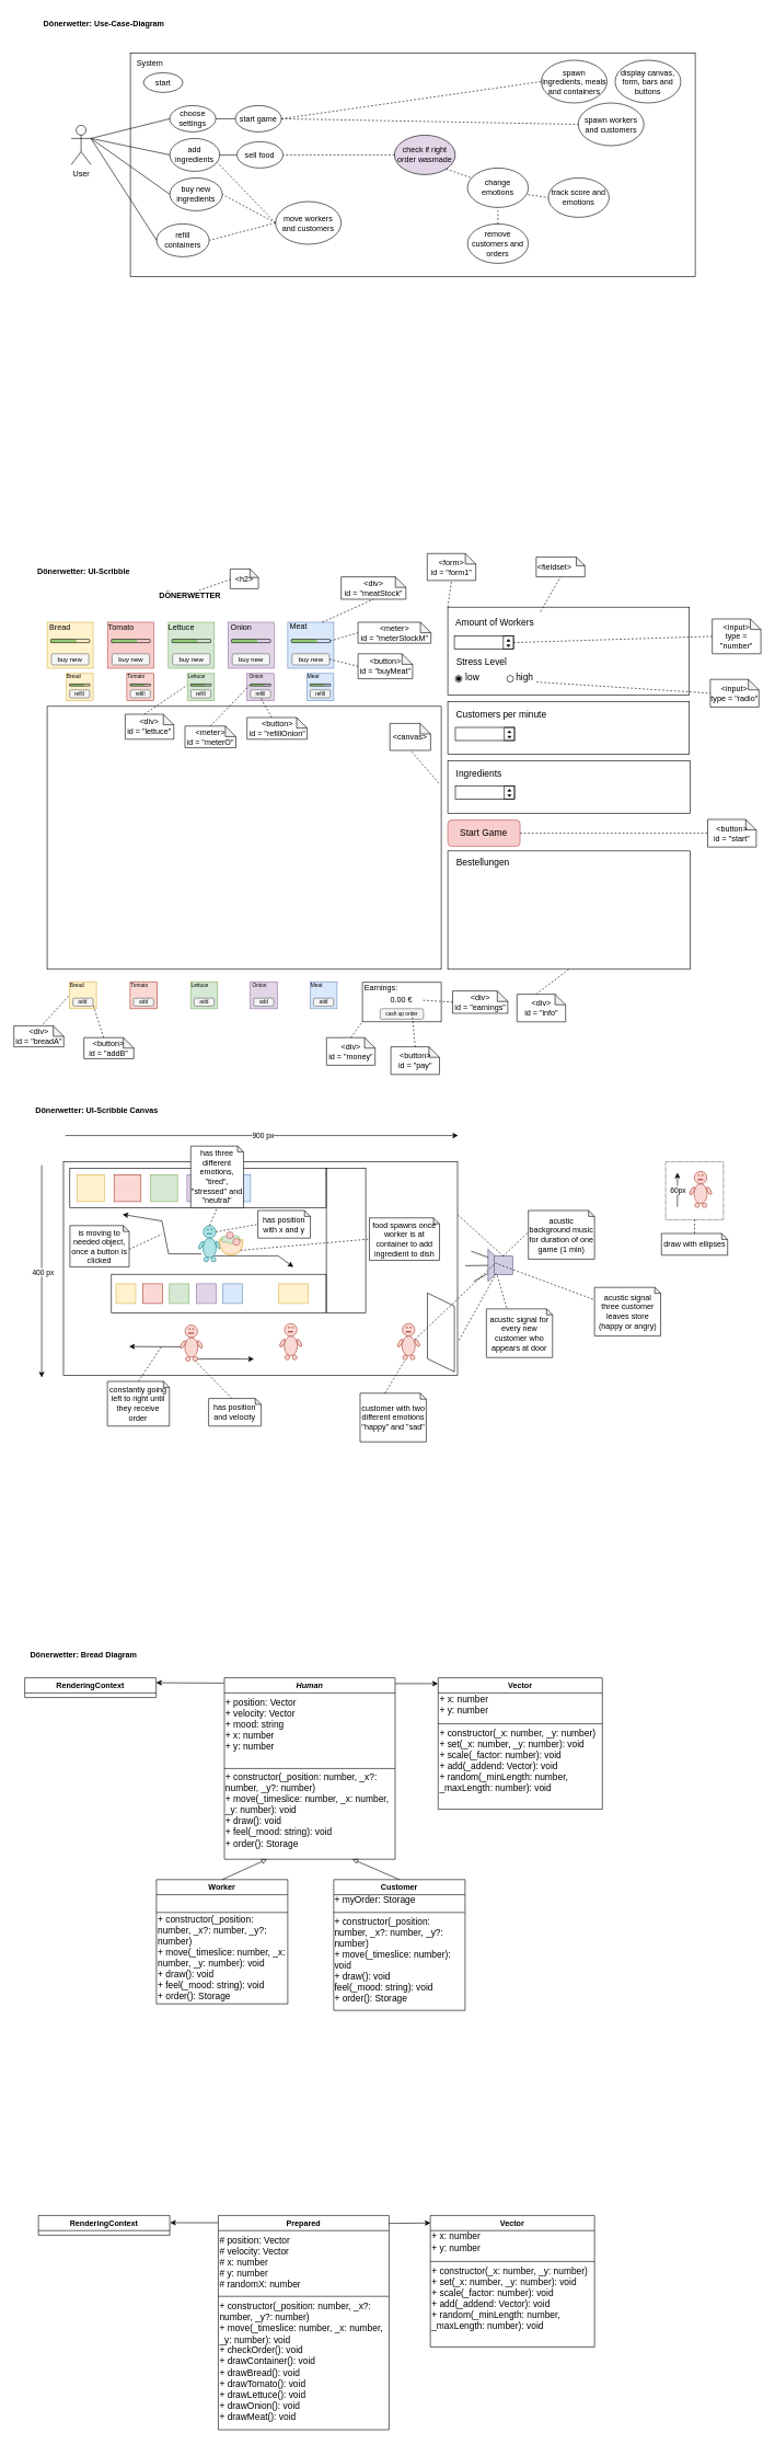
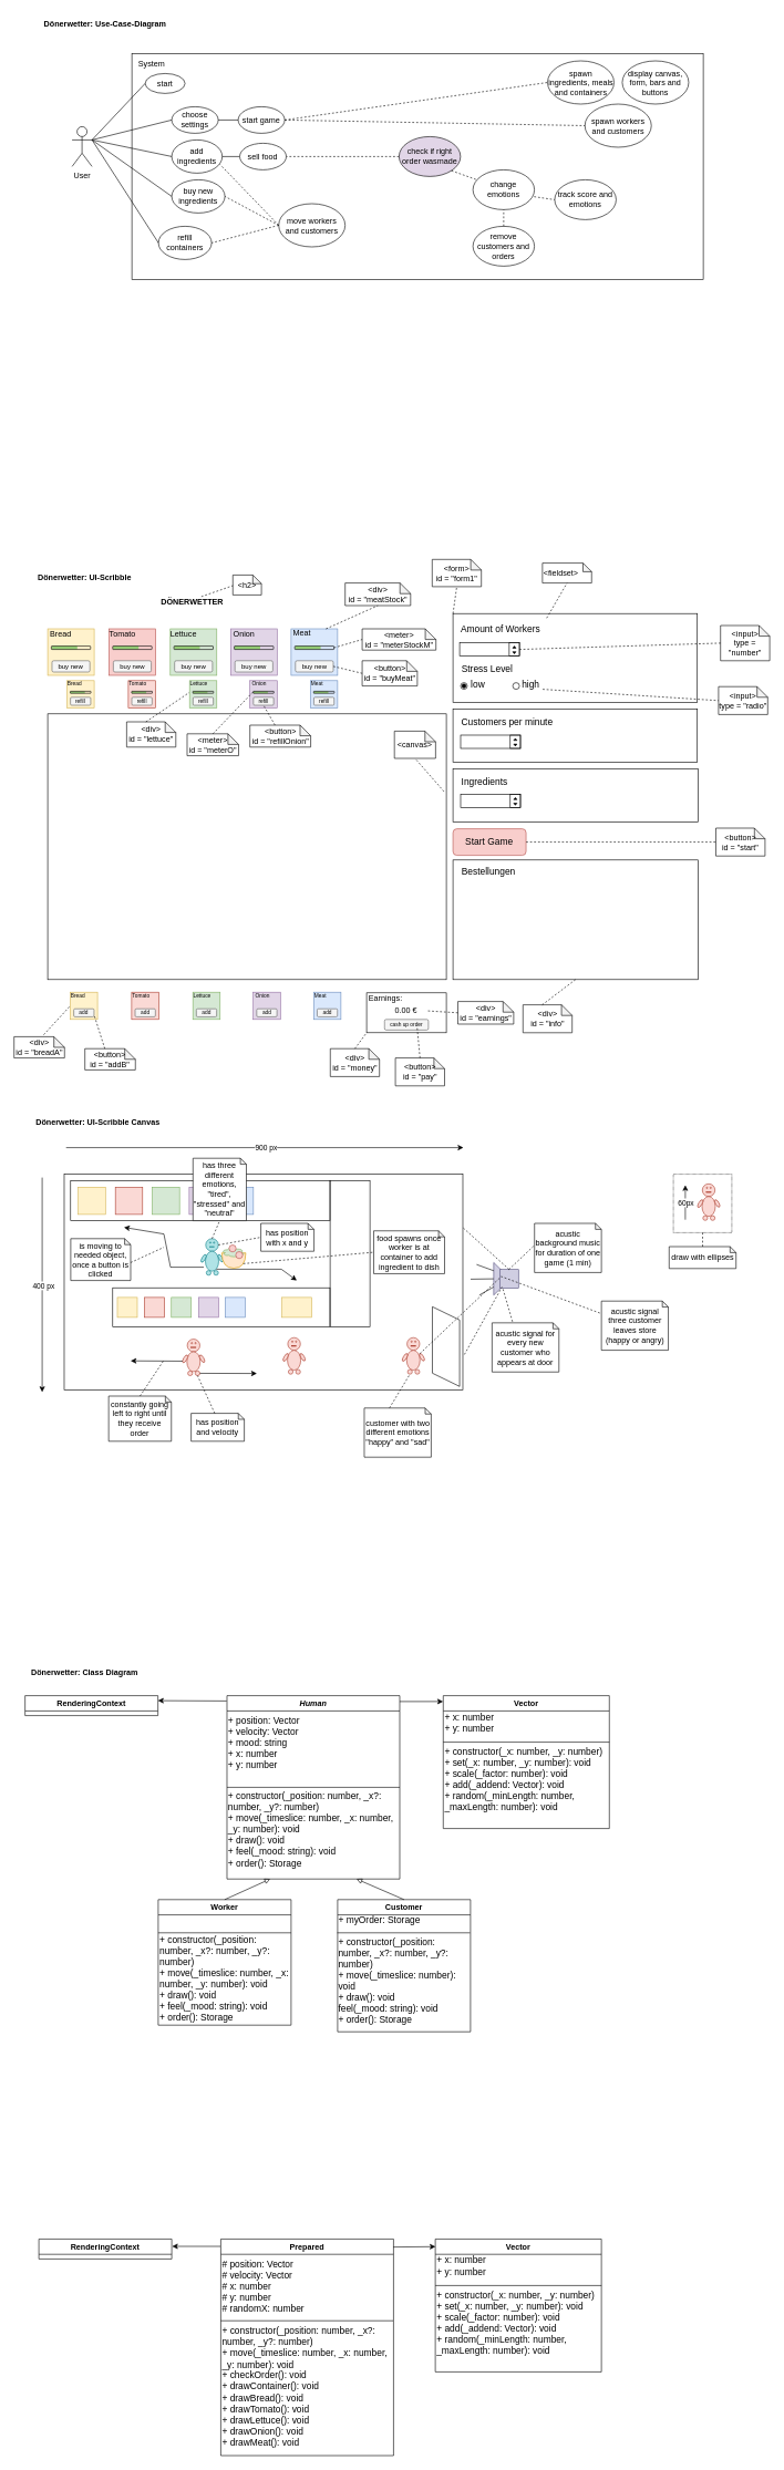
+ <mxCell id="14" value="" style="endArrow=none;html=1;rounded=0;entryX=0;entryY=0.5;entryDx=0;entryDy=0;exitX=1;exitY=0.333;exitDx=0;exitDy=0;exitPerimeter=0;sketch=0;" parent="1" source="3" target="5" edge="1"><mxGeometry width="50" height="50" relative="1" as="geometry"><mxPoint x="108" y="350" as="sourcePoint" /><mxPoint x="158" y="300" as="targetPoint" /></mxGeometry></mxCell>
- <mxCell id="267" value="has position and velocity" style="shape=note;whiteSpace=wrap;html=1;backgroundOutline=1;darkOpacity=0.05;rounded=0;shadow=0;sketch=0;fontSize=12;fillColor=none;size=9;" parent="1" vertex="1"><mxGeometry x="317.2" y="2127" width="80" height="42" as="geometry" /></mxCell>
+ <mxCell id="267" value="has position and velocity" style="shape=note;whiteSpace=wrap;html=1;backgroundOutline=1;darkOpacity=0.05;rounded=0;shadow=0;sketch=0;fontSize=12;fillColor=none;size=9;" parent="1" vertex="1"><mxGeometry x="287.2" y="2127" width="80" height="42" as="geometry" /></mxCell>
- <mxCell id="21" value="Dönerwetter: Bread Diagram" style="text;html=1;strokeColor=none;fillColor=none;align=center;verticalAlign=middle;whiteSpace=wrap;rounded=0;shadow=0;sketch=0;fontStyle=1" parent="1" vertex="1"><mxGeometry x="36.65" y="2502" width="180" height="30" as="geometry" /></mxCell>
+ <mxCell id="21" value="Dönerwetter: Class Diagram" style="text;html=1;strokeColor=none;fillColor=none;align=center;verticalAlign=middle;whiteSpace=wrap;rounded=0;shadow=0;sketch=0;fontStyle=1" parent="1" vertex="1"><mxGeometry x="36.65" y="2502" width="180" height="30" as="geometry" /></mxCell>
